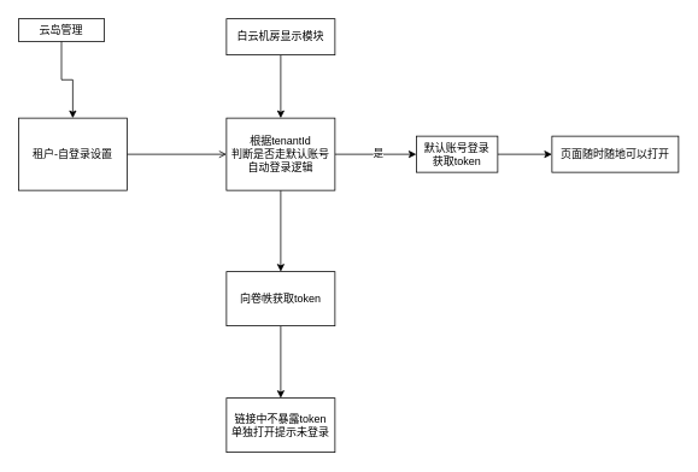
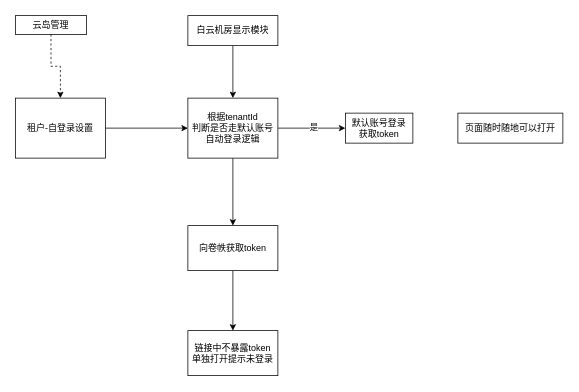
- <mxCell id="13" style="edgeStyle=orthogonalEdgeStyle;rounded=0;orthogonalLoop=1;jettySize=auto;html=1;entryX=0.5;entryY=0;entryDx=0;entryDy=0;" parent="1" source="14" target="16" edge="1"><mxGeometry relative="1" as="geometry" /></mxCell>
+ <mxCell id="13" style="edgeStyle=orthogonalEdgeStyle;rounded=0;orthogonalLoop=1;jettySize=auto;html=1;entryX=0.5;entryY=0;entryDx=0;entryDy=0;dashed=1;" parent="1" source="14" target="16" edge="1"><mxGeometry relative="1" as="geometry" /></mxCell>
- <mxCell id="15" style="edgeStyle=orthogonalEdgeStyle;rounded=0;orthogonalLoop=1;jettySize=auto;html=1;entryX=0;entryY=0.5;entryDx=0;entryDy=0;endArrow=open;" parent="1" source="16" target="7" edge="1"><mxGeometry relative="1" as="geometry" /></mxCell>
+ <mxCell id="15" style="edgeStyle=orthogonalEdgeStyle;rounded=0;orthogonalLoop=1;jettySize=auto;html=1;entryX=0;entryY=0.5;entryDx=0;entryDy=0;" parent="1" source="16" target="7" edge="1"><mxGeometry relative="1" as="geometry" /></mxCell>
- <mxCell id="8" value="" style="edgeStyle=orthogonalEdgeStyle;rounded=0;orthogonalLoop=1;jettySize=auto;html=1;" parent="1" source="9" target="10" edge="1"><mxGeometry relative="1" as="geometry" /></mxCell>
